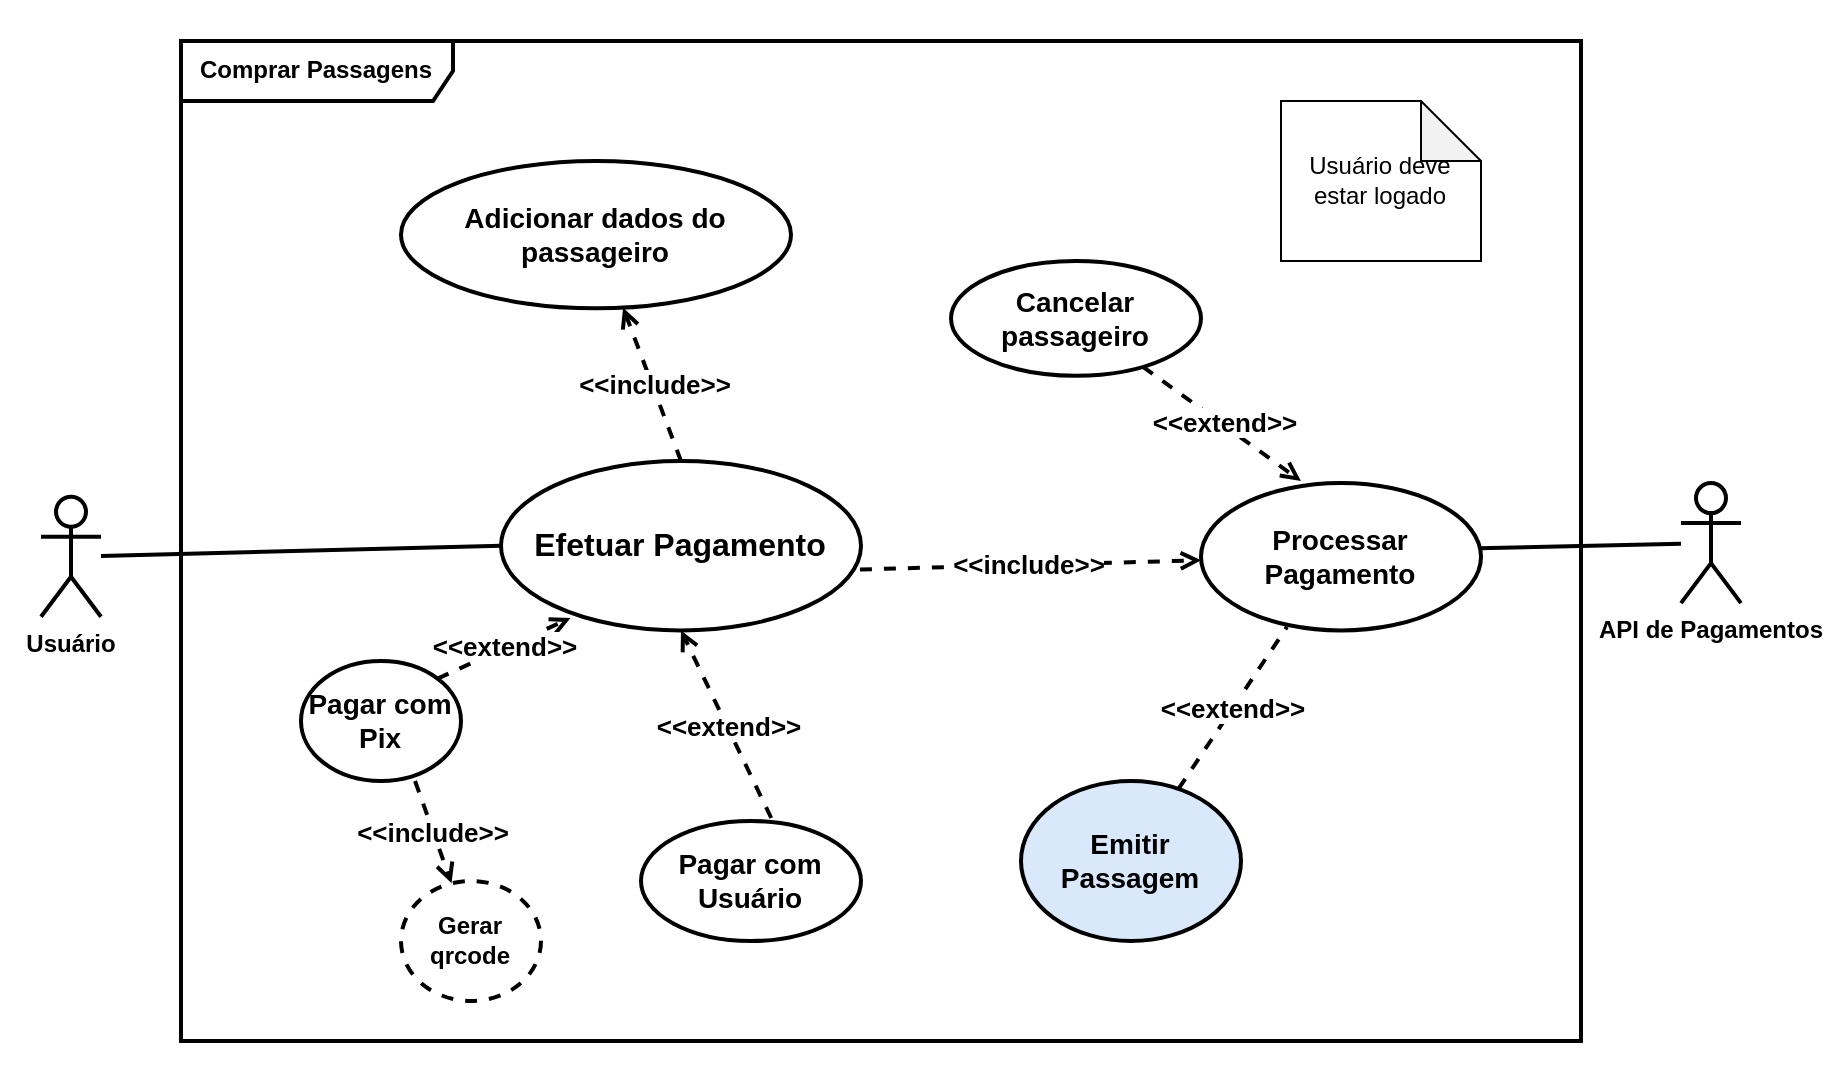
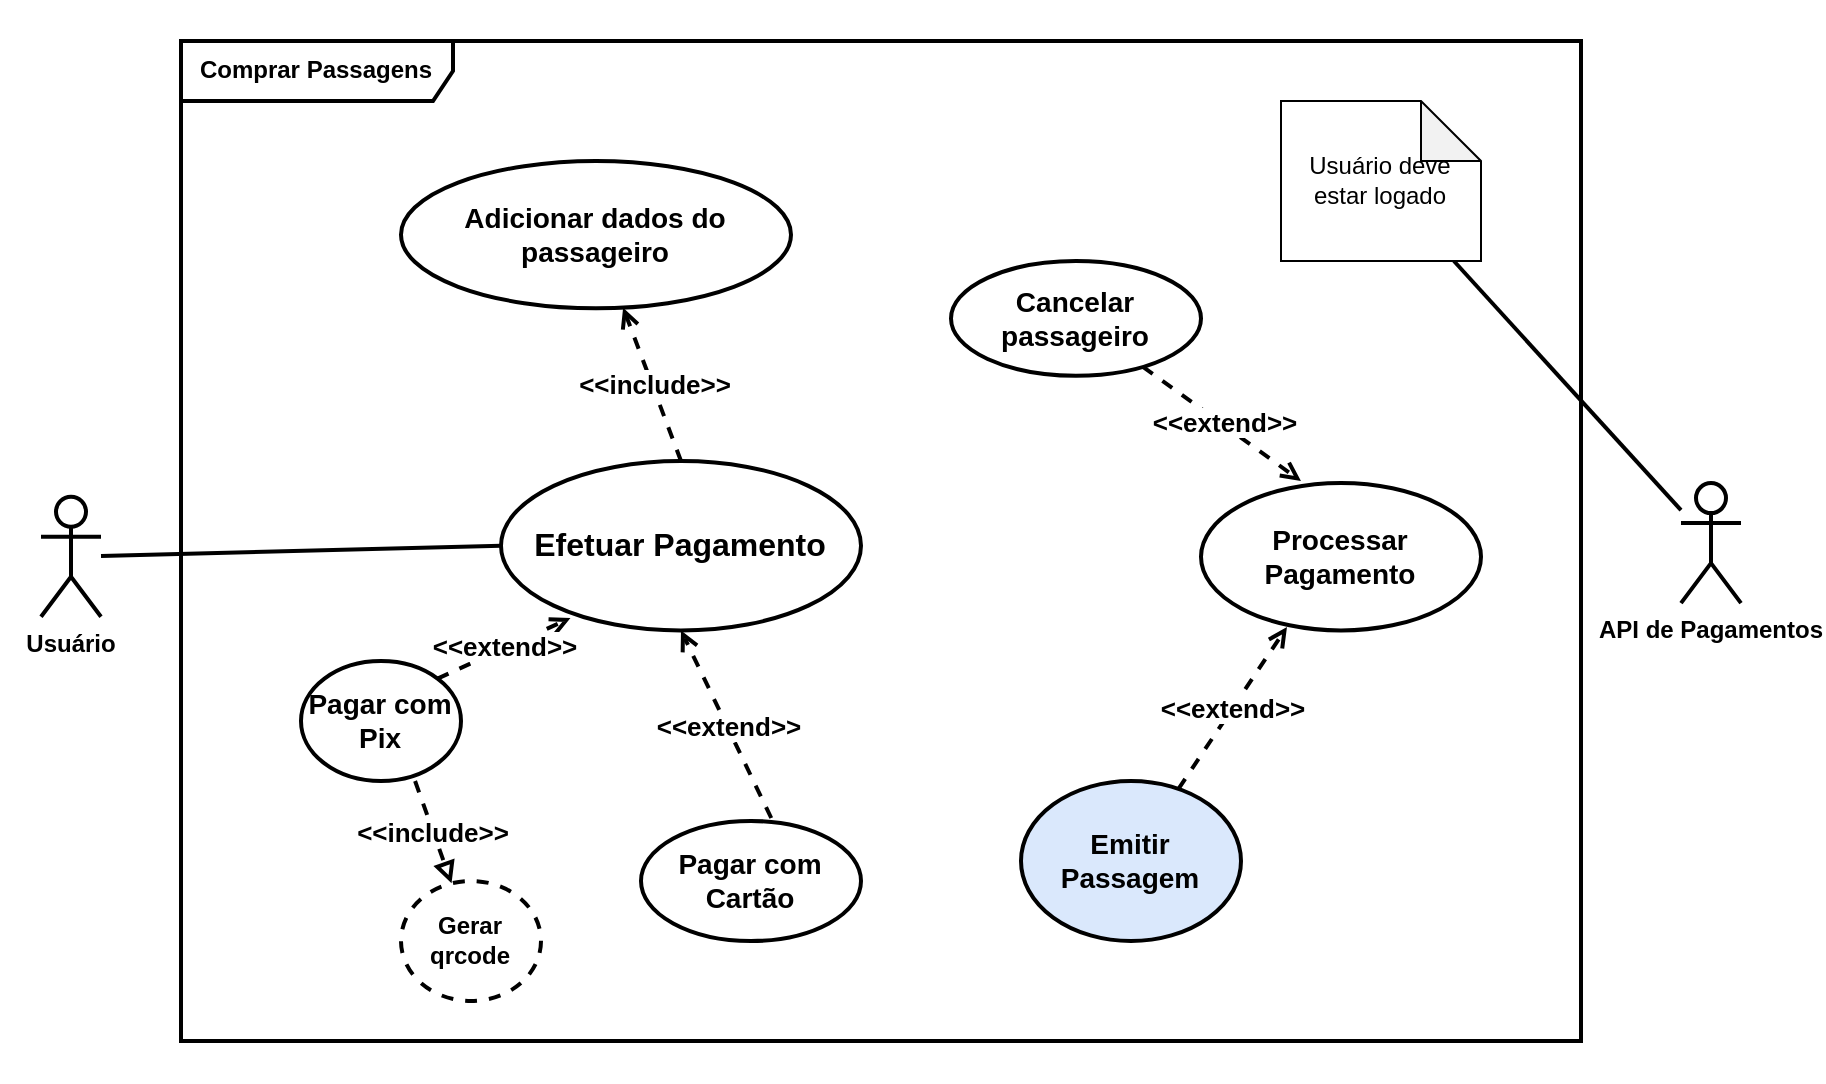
- <mxCell id="13" style="rounded=0;orthogonalLoop=1;jettySize=auto;html=1;entryX=0.993;entryY=0.442;entryDx=0;entryDy=0;entryPerimeter=0;endArrow=none;startFill=0;strokeWidth=2;" edge="1" parent="1" source="5" target="12"><mxGeometry relative="1" as="geometry" /></mxCell>
+ <mxCell id="13" style="rounded=0;orthogonalLoop=1;jettySize=auto;html=1;endArrow=none;startFill=0;strokeWidth=2;" edge="1" parent="1" source="5" target="26"><mxGeometry relative="1" as="geometry" /></mxCell>
- <mxCell id="18" value="&lt;font style=&quot;font-size: 13px;&quot;&gt;&amp;lt;&amp;lt;include&amp;gt;&amp;gt;&lt;/font&gt;" style="rounded=0;orthogonalLoop=1;jettySize=auto;html=1;dashed=1;exitX=0.997;exitY=0.64;exitDx=0;exitDy=0;exitPerimeter=0;endArrow=open;endFill=0;strokeWidth=2;fontStyle=1" edge="1" parent="1" source="14" target="12"><mxGeometry relative="1" as="geometry" /></mxCell>
- <mxCell id="9" style="rounded=0;orthogonalLoop=1;jettySize=auto;html=1;dashed=1;entryX=0.307;entryY=0.976;entryDx=0;entryDy=0;endArrow=none;endFill=0;strokeWidth=2;entryPerimeter=0;" edge="1" parent="1" source="11" target="12"><mxGeometry relative="1" as="geometry"><mxPoint x="433.562" y="398.623" as="sourcePoint" /></mxGeometry></mxCell>
+ <mxCell id="9" style="rounded=0;orthogonalLoop=1;jettySize=auto;html=1;dashed=1;entryX=0.307;entryY=0.976;entryDx=0;entryDy=0;endArrow=open;endFill=0;strokeWidth=2;entryPerimeter=0;" edge="1" parent="1" source="11" target="12"><mxGeometry relative="1" as="geometry"><mxPoint x="433.562" y="398.623" as="sourcePoint" /></mxGeometry></mxCell>
- <mxCell id="28" style="rounded=0;orthogonalLoop=1;jettySize=auto;html=1;exitX=0.713;exitY=1;exitDx=0;exitDy=0;dashed=1;endArrow=open;endFill=0;strokeWidth=2;exitPerimeter=0;" edge="1" parent="1" source="16" target="27"><mxGeometry relative="1" as="geometry"><mxPoint x="348" y="248" as="sourcePoint" /><mxPoint x="300" y="170" as="targetPoint" /></mxGeometry></mxCell>
+ <mxCell id="28" style="rounded=0;orthogonalLoop=1;jettySize=auto;html=1;exitX=0.713;exitY=1;exitDx=0;exitDy=0;dashed=1;endArrow=block;endFill=0;strokeWidth=2;exitPerimeter=0;" edge="1" parent="1" source="16" target="27"><mxGeometry relative="1" as="geometry"><mxPoint x="348" y="248" as="sourcePoint" /><mxPoint x="300" y="170" as="targetPoint" /></mxGeometry></mxCell>
- <mxCell id="17" value="&lt;font style=&quot;font-size: 14px;&quot;&gt;Pagar com Usuário&lt;/font&gt;" style="ellipse;whiteSpace=wrap;html=1;container=0;strokeWidth=2;fontStyle=1" vertex="1" parent="1"><mxGeometry x="320" y="410" width="110" height="60" as="geometry" /></mxCell>
+ <mxCell id="17" value="&lt;font style=&quot;font-size: 14px;&quot;&gt;Pagar com Cartão&lt;/font&gt;" style="ellipse;whiteSpace=wrap;html=1;container=0;strokeWidth=2;fontStyle=1" vertex="1" parent="1"><mxGeometry x="320" y="410" width="110" height="60" as="geometry" /></mxCell>
